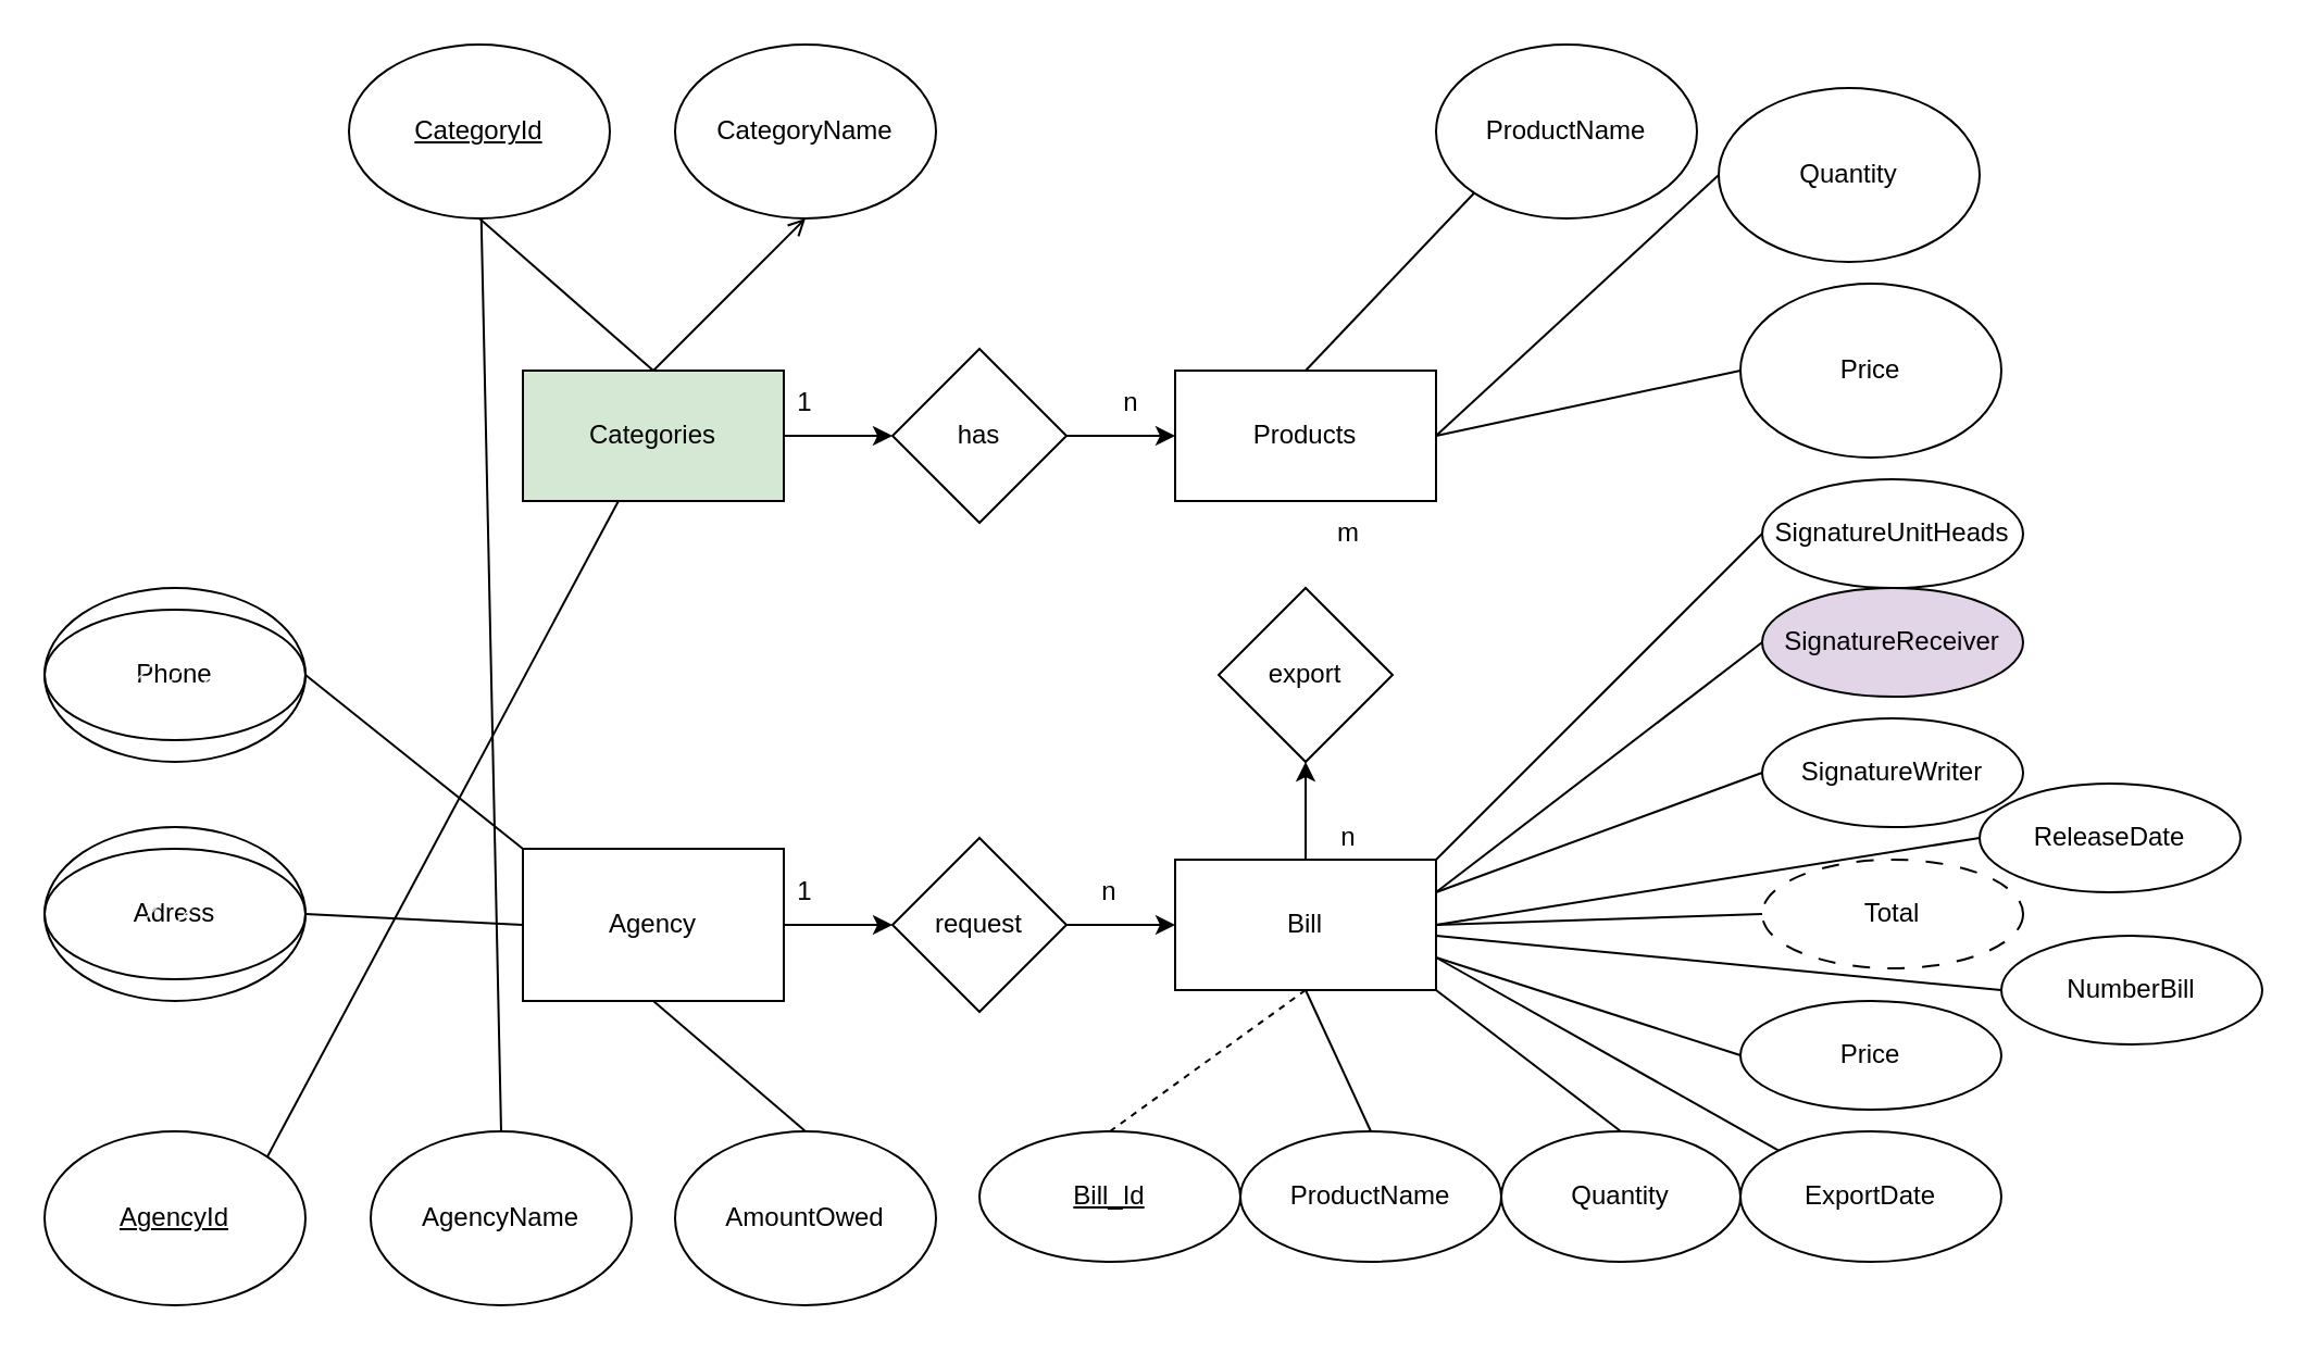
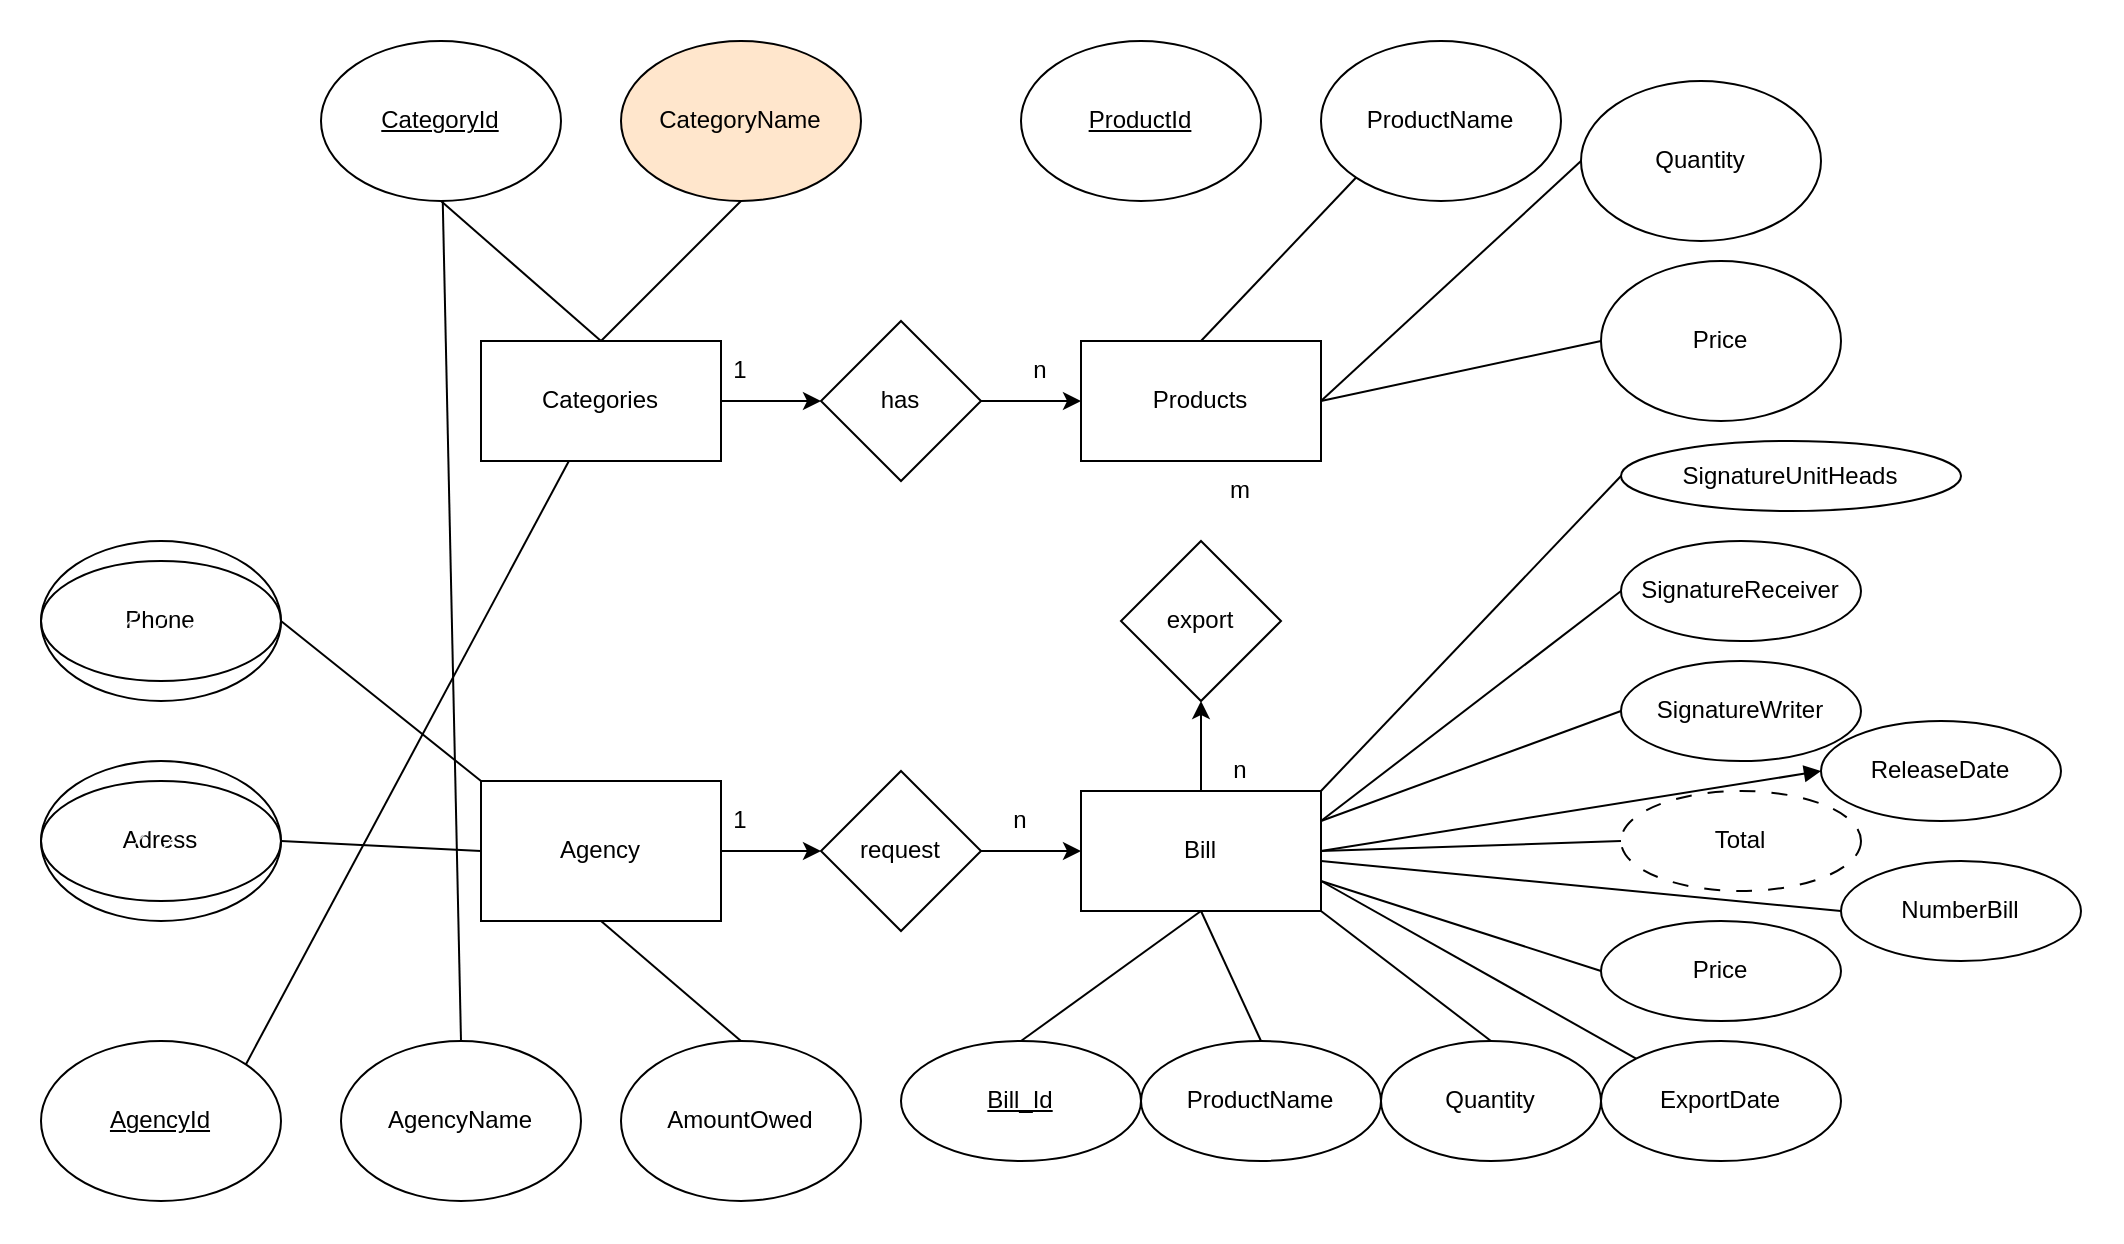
- <mxCell id="10" value="CategoryName" style="ellipse;whiteSpace=wrap;html=1;" parent="1" vertex="1"><mxGeometry x="310" y="20" width="120" height="80" as="geometry" /></mxCell>
+ <mxCell id="10" value="CategoryName" style="ellipse;whiteSpace=wrap;html=1;fillColor=#ffe6cc;" parent="1" vertex="1"><mxGeometry x="310" y="20" width="120" height="80" as="geometry" /></mxCell>
+ <mxCell id="6" value="&lt;u&gt;ProductId&lt;/u&gt;" style="ellipse;whiteSpace=wrap;html=1;" parent="1" vertex="1"><mxGeometry x="510" y="20" width="120" height="80" as="geometry" /></mxCell>
- <mxCell id="23" value="" style="endArrow=open;html=1;rounded=0;exitX=0.5;exitY=0;exitDx=0;exitDy=0;entryX=0.5;entryY=1;entryDx=0;entryDy=0;" parent="1" source="3" target="10" edge="1"><mxGeometry width="50" height="50" relative="1" as="geometry"><mxPoint x="200" y="200" as="sourcePoint" /><mxPoint x="370" y="100" as="targetPoint" /></mxGeometry></mxCell>
+ <mxCell id="23" value="" style="endArrow=none;html=1;rounded=0;exitX=0.5;exitY=0;exitDx=0;exitDy=0;entryX=0.5;entryY=1;entryDx=0;entryDy=0;" parent="1" source="3" target="10" edge="1"><mxGeometry width="50" height="50" relative="1" as="geometry"><mxPoint x="200" y="200" as="sourcePoint" /><mxPoint x="370" y="100" as="targetPoint" /></mxGeometry></mxCell>
- <mxCell id="3" value="Categories" style="rounded=0;whiteSpace=wrap;html=1;fillColor=#d5e8d4;" parent="1" vertex="1"><mxGeometry x="240" y="170" width="120" height="60" as="geometry" /></mxCell>
+ <mxCell id="3" value="Categories" style="rounded=0;whiteSpace=wrap;html=1;" parent="1" vertex="1"><mxGeometry x="240" y="170" width="120" height="60" as="geometry" /></mxCell>
- <mxCell id="36" value="SignatureUnitHeads" style="ellipse;whiteSpace=wrap;html=1;" parent="1" vertex="1"><mxGeometry x="810" y="220" width="120" height="50" as="geometry" /></mxCell>
+ <mxCell id="36" value="SignatureUnitHeads" style="ellipse;whiteSpace=wrap;html=1;" parent="1" vertex="1"><mxGeometry x="810" y="220" width="170" height="35" as="geometry" /></mxCell>
- <mxCell id="37" value="SignatureReceiver" style="ellipse;whiteSpace=wrap;html=1;fillColor=#e1d5e7;" parent="1" vertex="1"><mxGeometry x="810" y="270" width="120" height="50" as="geometry" /></mxCell>
+ <mxCell id="37" value="SignatureReceiver" style="ellipse;whiteSpace=wrap;html=1;" parent="1" vertex="1"><mxGeometry x="810" y="270" width="120" height="50" as="geometry" /></mxCell>
- <mxCell id="41" value="" style="endArrow=none;html=1;rounded=0;entryX=0;entryY=0.5;entryDx=0;entryDy=0;exitX=1;exitY=0.5;exitDx=0;exitDy=0;" parent="1" source="29" target="39" edge="1"><mxGeometry width="50" height="50" relative="1" as="geometry"><mxPoint x="660" y="430" as="sourcePoint" /><mxPoint x="710" y="380" as="targetPoint" /></mxGeometry></mxCell>
+ <mxCell id="41" value="" style="endArrow=block;html=1;rounded=0;entryX=0;entryY=0.5;entryDx=0;entryDy=0;exitX=1;exitY=0.5;exitDx=0;exitDy=0;" parent="1" source="29" target="39" edge="1"><mxGeometry width="50" height="50" relative="1" as="geometry"><mxPoint x="660" y="430" as="sourcePoint" /><mxPoint x="710" y="380" as="targetPoint" /></mxGeometry></mxCell>
- <mxCell id="51" value="" style="endArrow=none;html=1;rounded=0;entryX=0.5;entryY=1;entryDx=0;entryDy=0;exitX=0.5;exitY=0;exitDx=0;exitDy=0;dashed=1;" parent="1" source="31" target="29" edge="1"><mxGeometry width="50" height="50" relative="1" as="geometry"><mxPoint x="530" y="520" as="sourcePoint" /><mxPoint x="580" y="470" as="targetPoint" /></mxGeometry></mxCell>
+ <mxCell id="51" value="" style="endArrow=none;html=1;rounded=0;entryX=0.5;entryY=1;entryDx=0;entryDy=0;exitX=0.5;exitY=0;exitDx=0;exitDy=0;" parent="1" source="31" target="29" edge="1"><mxGeometry width="50" height="50" relative="1" as="geometry"><mxPoint x="530" y="520" as="sourcePoint" /><mxPoint x="580" y="470" as="targetPoint" /></mxGeometry></mxCell>
